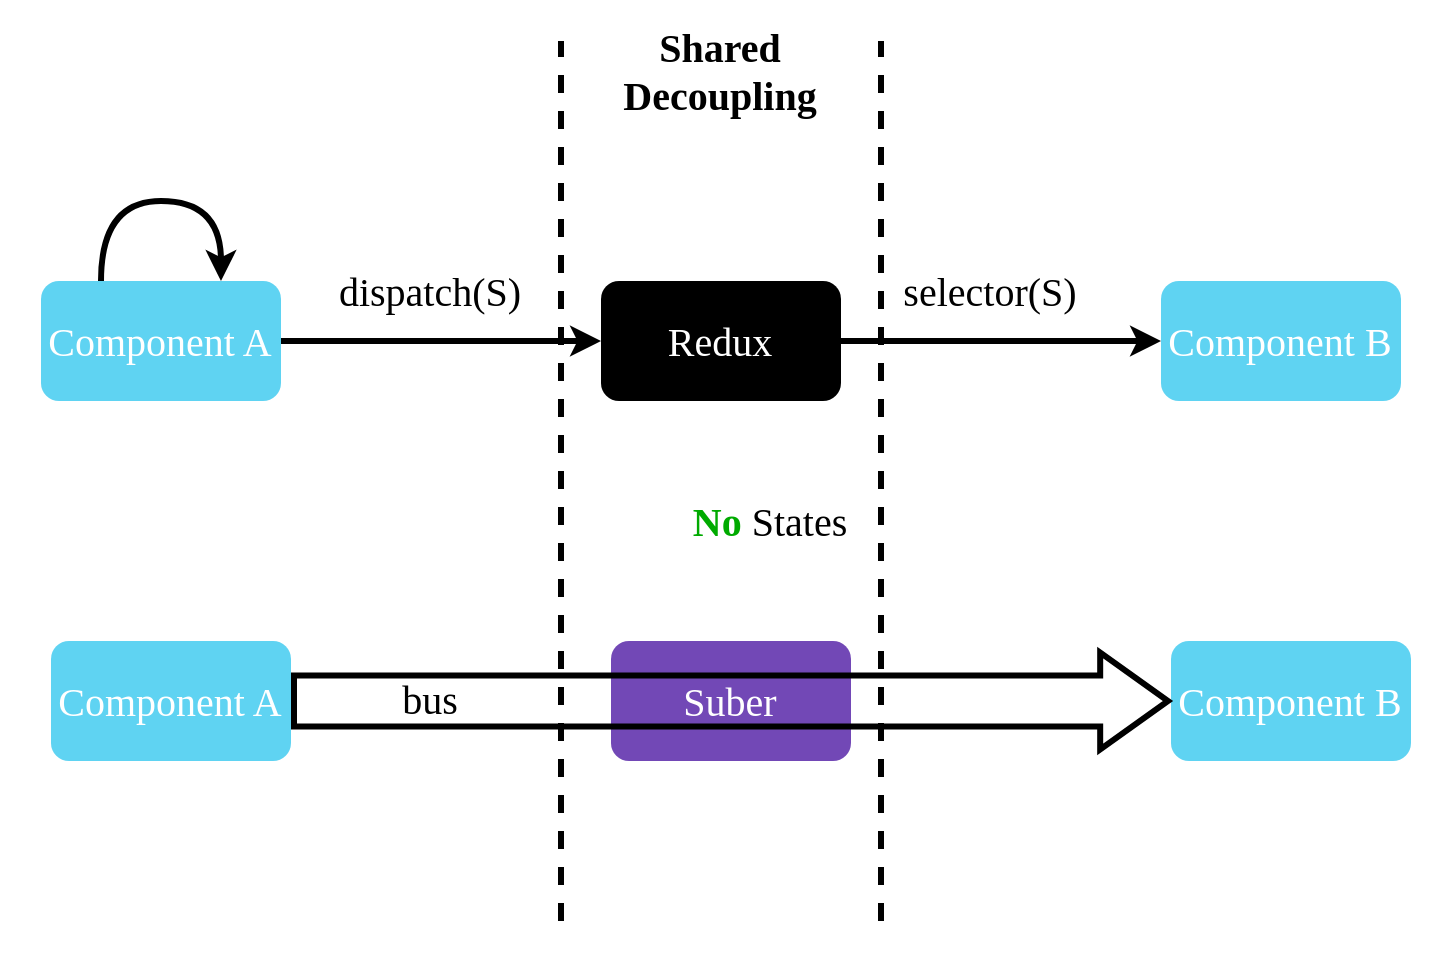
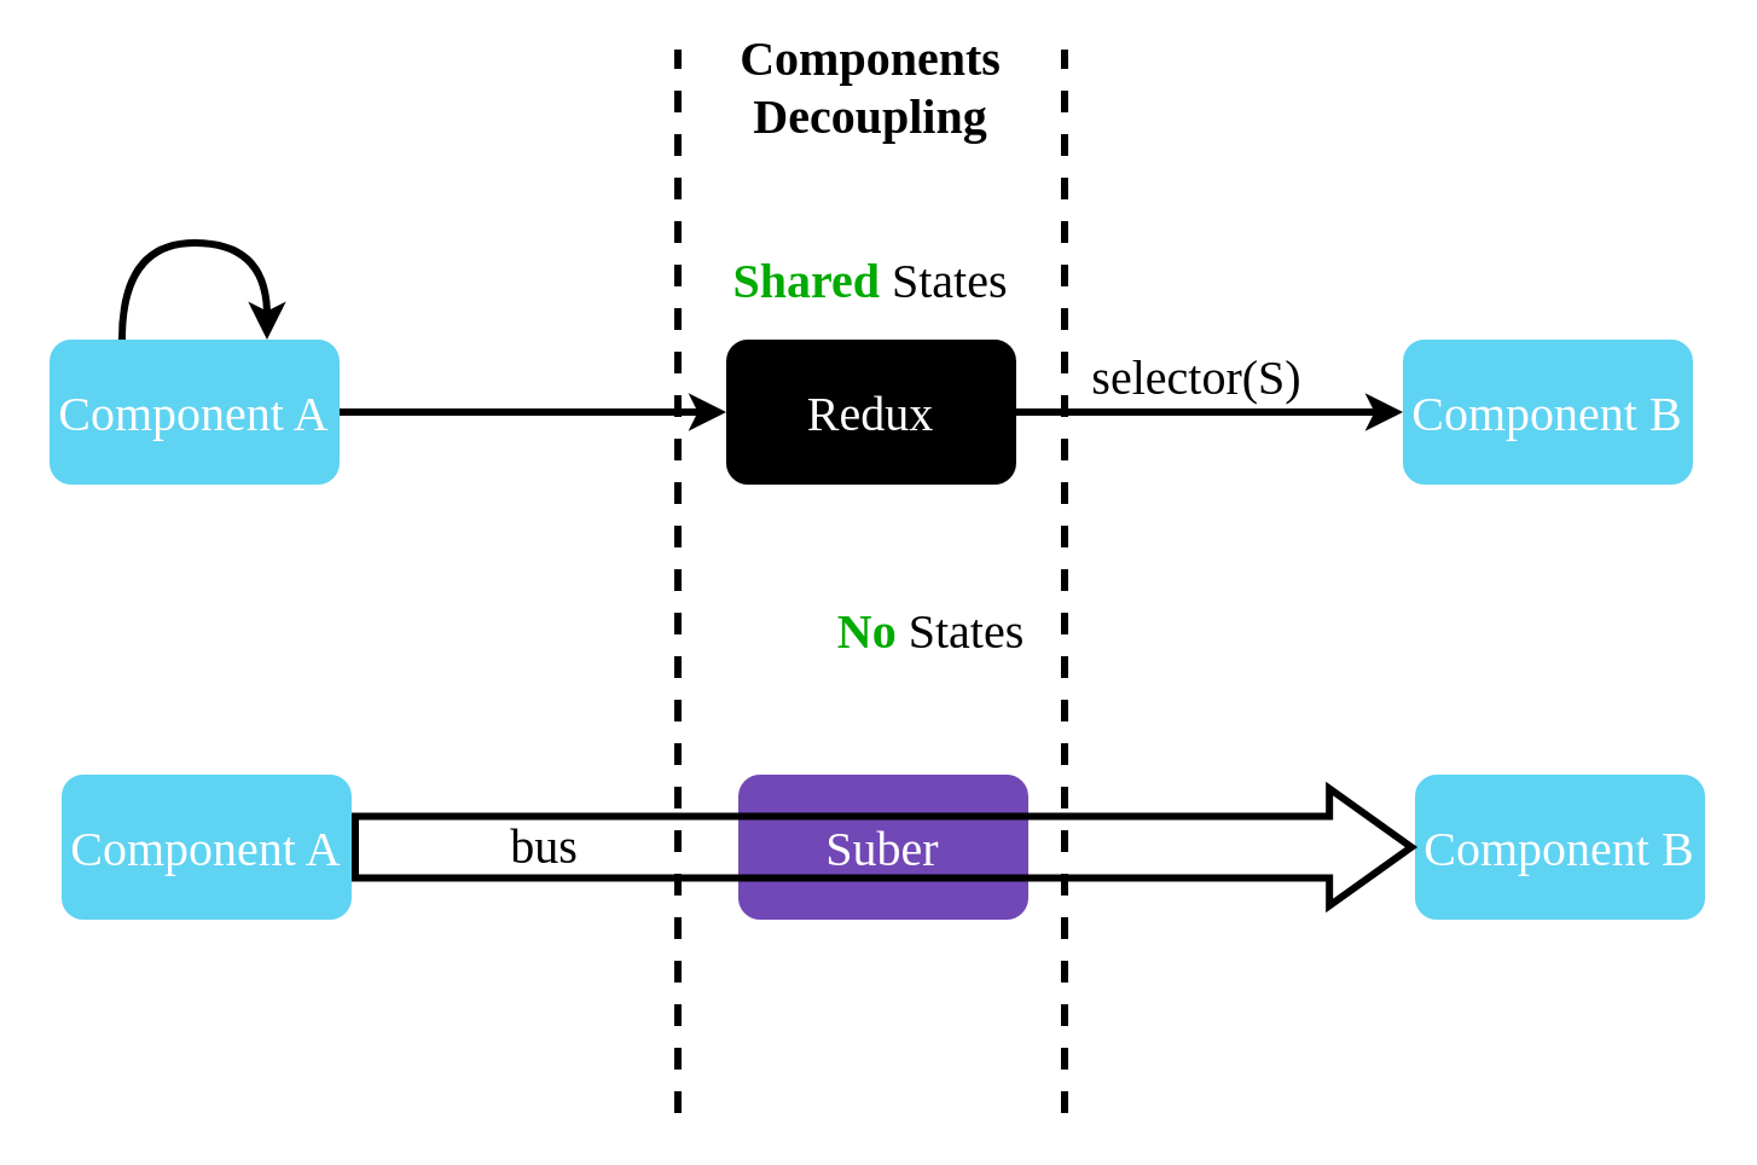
- <mxCell id="19" value="&lt;font face=&quot;ubuntu&quot;&gt;&lt;span style=&quot;font-size: 20px;&quot;&gt;&lt;b style=&quot;&quot;&gt;Shared&lt;br&gt;Decoupling&lt;br&gt;&lt;/b&gt;&lt;/span&gt;&lt;/font&gt;" style="text;html=1;strokeColor=none;fillColor=none;align=center;verticalAlign=middle;whiteSpace=wrap;rounded=0;" vertex="1" parent="1"><mxGeometry x="285" y="20" width="150" height="30" as="geometry" /></mxCell>
+ <mxCell id="19" value="&lt;font face=&quot;ubuntu&quot;&gt;&lt;span style=&quot;font-size: 20px;&quot;&gt;&lt;b style=&quot;&quot;&gt;Components&lt;br&gt;Decoupling&lt;br&gt;&lt;/b&gt;&lt;/span&gt;&lt;/font&gt;" style="text;html=1;strokeColor=none;fillColor=none;align=center;verticalAlign=middle;whiteSpace=wrap;rounded=0;" vertex="1" parent="1"><mxGeometry x="285" y="20" width="150" height="30" as="geometry" /></mxCell>
+ <mxCell id="4" value="&lt;font face=&quot;ubuntu&quot; style=&quot;font-size: 20px;&quot;&gt;&lt;font color=&quot;#00aa00&quot;&gt;&lt;b&gt;Shared&lt;/b&gt;&lt;/font&gt; States&lt;/font&gt;" style="text;html=1;strokeColor=none;fillColor=none;align=center;verticalAlign=middle;whiteSpace=wrap;rounded=0;" vertex="1" parent="1"><mxGeometry x="285" y="100" width="150" height="30" as="geometry" /></mxCell>
- <mxCell id="8" value="&lt;font face=&quot;ubuntu&quot; style=&quot;font-size: 20px;&quot;&gt;dispatch(S)&lt;/font&gt;" style="text;html=1;strokeColor=none;fillColor=none;align=center;verticalAlign=middle;whiteSpace=wrap;rounded=0;" vertex="1" parent="1"><mxGeometry x="150" y="130" width="130" height="30" as="geometry" /></mxCell>
- <mxCell id="9" value="&lt;font face=&quot;ubuntu&quot; style=&quot;font-size: 20px;&quot;&gt;selector(S)&lt;/font&gt;" style="text;html=1;strokeColor=none;fillColor=none;align=center;verticalAlign=middle;whiteSpace=wrap;rounded=0;" vertex="1" parent="1"><mxGeometry x="430" y="130" width="130" height="30" as="geometry" /></mxCell>
+ <mxCell id="9" value="&lt;font face=&quot;ubuntu&quot; style=&quot;font-size: 20px;&quot;&gt;selector(S)&lt;/font&gt;" style="text;html=1;strokeColor=none;fillColor=none;align=center;verticalAlign=middle;whiteSpace=wrap;rounded=0;" vertex="1" parent="1"><mxGeometry x="430" y="140" width="130" height="30" as="geometry" /></mxCell>
- <mxCell id="16" value="&lt;font face=&quot;ubuntu&quot; style=&quot;font-size: 20px;&quot;&gt;bus&lt;/font&gt;" style="text;html=1;strokeColor=none;fillColor=none;align=center;verticalAlign=middle;whiteSpace=wrap;rounded=0;" vertex="1" parent="1"><mxGeometry x="150" y="334" width="130" height="30" as="geometry" /></mxCell>
+ <mxCell id="16" value="&lt;font face=&quot;ubuntu&quot; style=&quot;font-size: 20px;&quot;&gt;bus&lt;/font&gt;" style="text;html=1;strokeColor=none;fillColor=none;align=center;verticalAlign=middle;whiteSpace=wrap;rounded=0;" vertex="1" parent="1"><mxGeometry x="160" y="334" width="130" height="30" as="geometry" /></mxCell>
